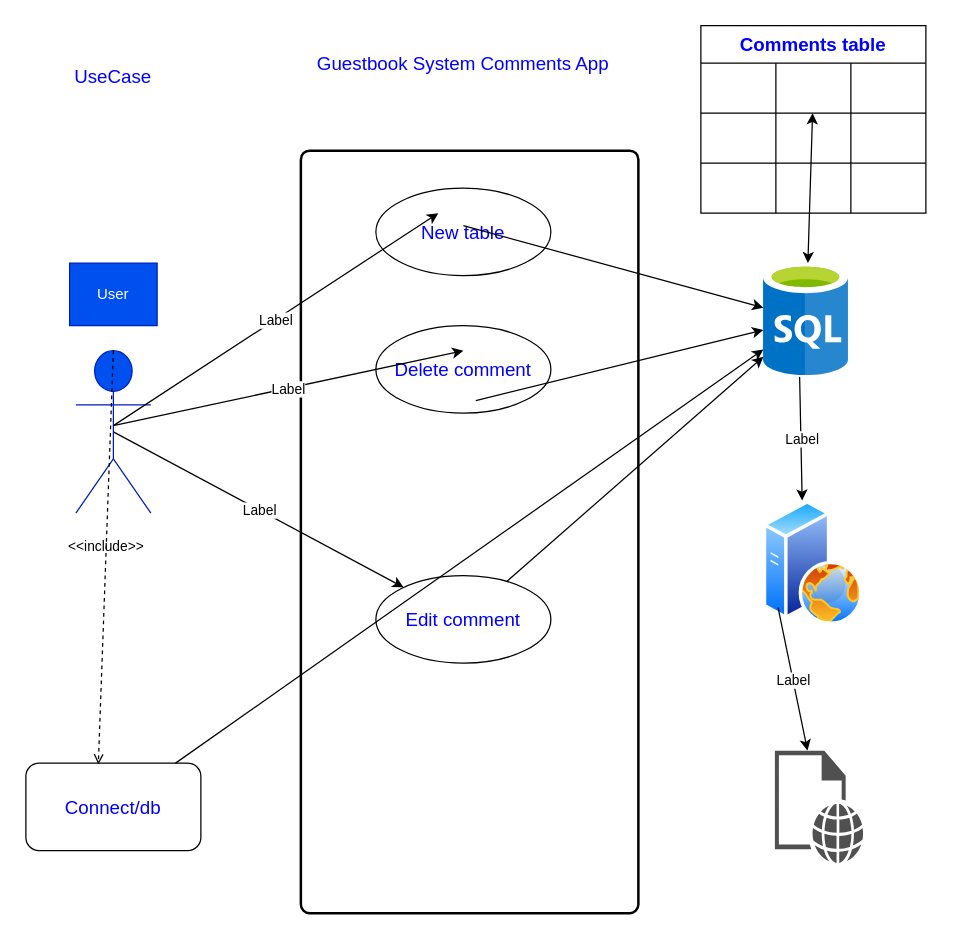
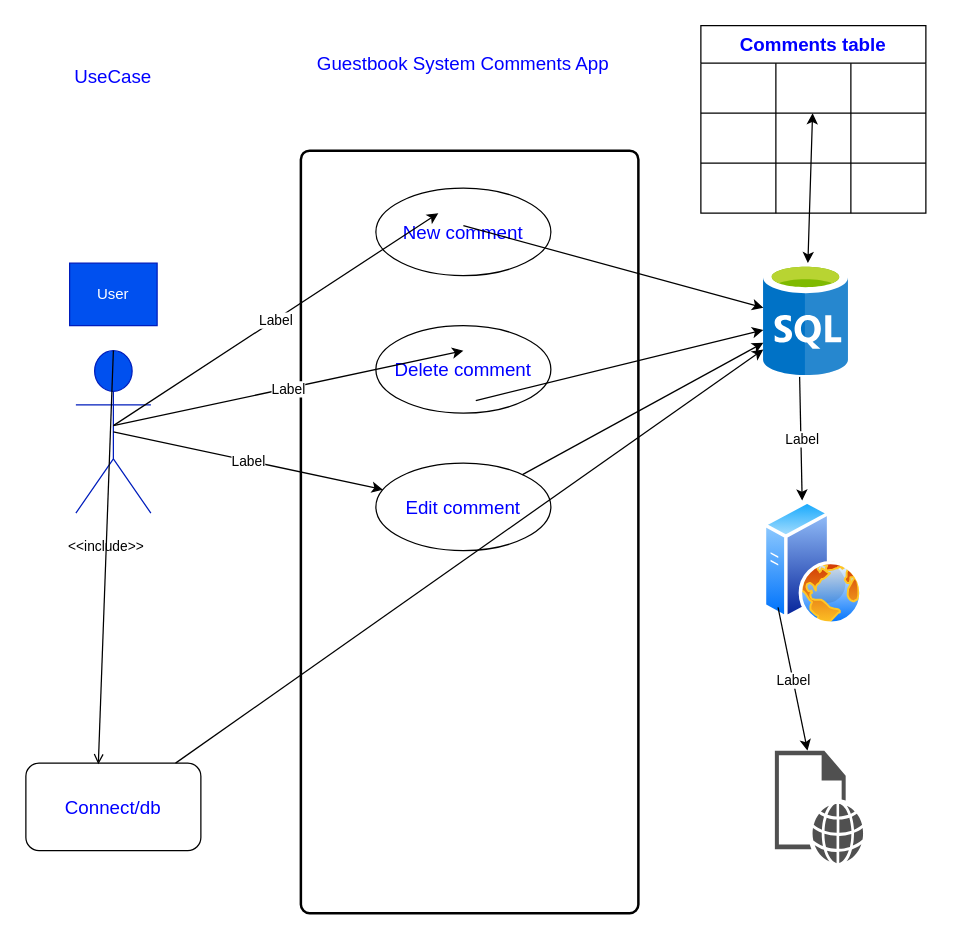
- <mxCell id="6" value="New table" style="ellipse;whiteSpace=wrap;html=1;fontSize=15;fontColor=#0000FF;" parent="1" vertex="1"><mxGeometry x="300" y="150" width="140" height="70" as="geometry" /></mxCell>
+ <mxCell id="6" value="New comment" style="ellipse;whiteSpace=wrap;html=1;fontSize=15;fontColor=#0000FF;" parent="1" vertex="1"><mxGeometry x="300" y="150" width="140" height="70" as="geometry" /></mxCell>
- <mxCell id="42" value="&amp;lt;&amp;lt;include&amp;gt;&amp;gt;" style="html=1;verticalAlign=bottom;labelBackgroundColor=none;endArrow=open;endFill=0;dashed=1;exitX=0.5;exitY=0;exitDx=0;exitDy=0;exitPerimeter=0;entryX=0.414;entryY=0.014;entryDx=0;entryDy=0;entryPerimeter=0;" edge="1" parent="1" source="2" target="31"><mxGeometry width="160" relative="1" as="geometry"><mxPoint x="320" y="420" as="sourcePoint" /><mxPoint x="480" y="420" as="targetPoint" /></mxGeometry></mxCell>
+ <mxCell id="42" value="&amp;lt;&amp;lt;include&amp;gt;&amp;gt;" style="html=1;verticalAlign=bottom;labelBackgroundColor=none;endArrow=open;endFill=0;dashed=0;exitX=0.5;exitY=0;exitDx=0;exitDy=0;exitPerimeter=0;entryX=0.414;entryY=0.014;entryDx=0;entryDy=0;entryPerimeter=0;" edge="1" parent="1" source="2" target="31"><mxGeometry width="160" relative="1" as="geometry"><mxPoint x="320" y="420" as="sourcePoint" /><mxPoint x="480" y="420" as="targetPoint" /></mxGeometry></mxCell>
- <mxCell id="8" value="Edit comment" style="ellipse;whiteSpace=wrap;html=1;fontSize=15;fontColor=#0000FF;" parent="1" vertex="1"><mxGeometry x="300" y="460" width="140" height="70" as="geometry" /></mxCell>
+ <mxCell id="8" value="Edit comment" style="ellipse;whiteSpace=wrap;html=1;fontSize=15;fontColor=#0000FF;" parent="1" vertex="1"><mxGeometry x="300" y="370" width="140" height="70" as="geometry" /></mxCell>
